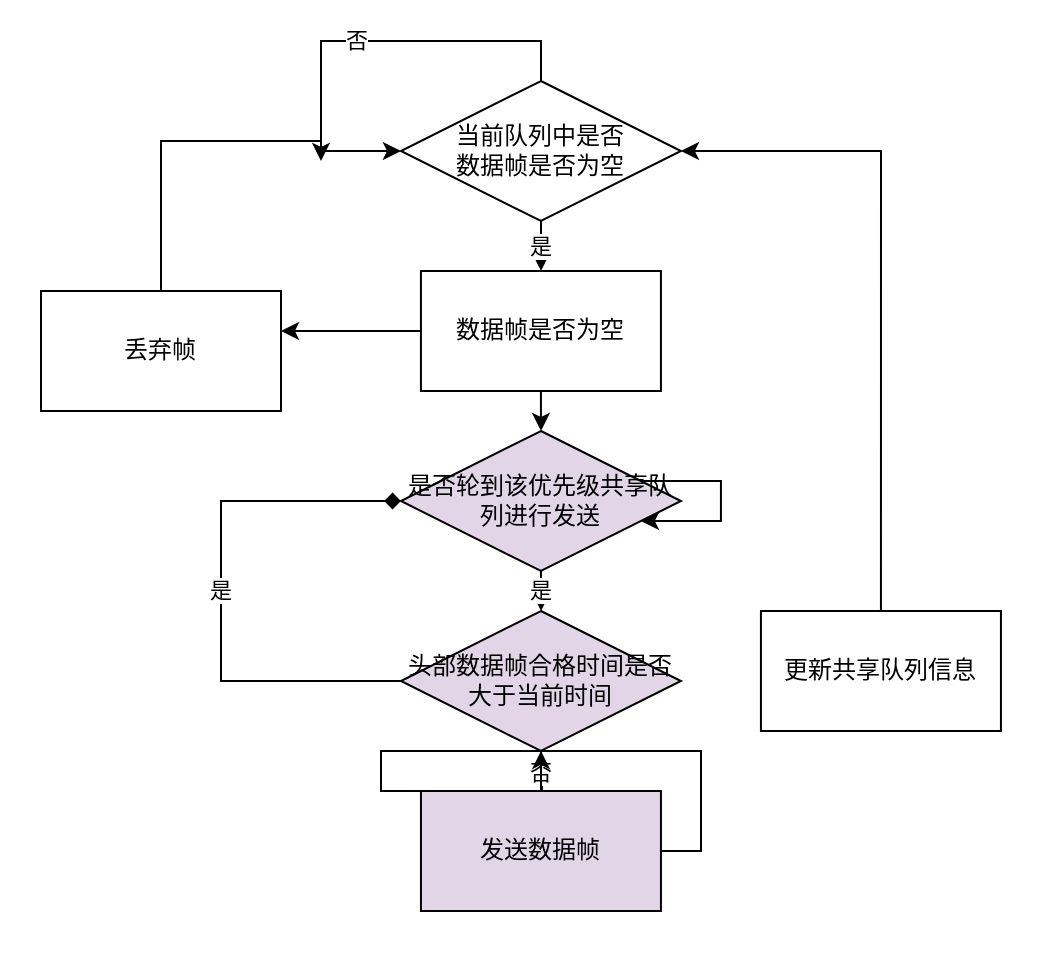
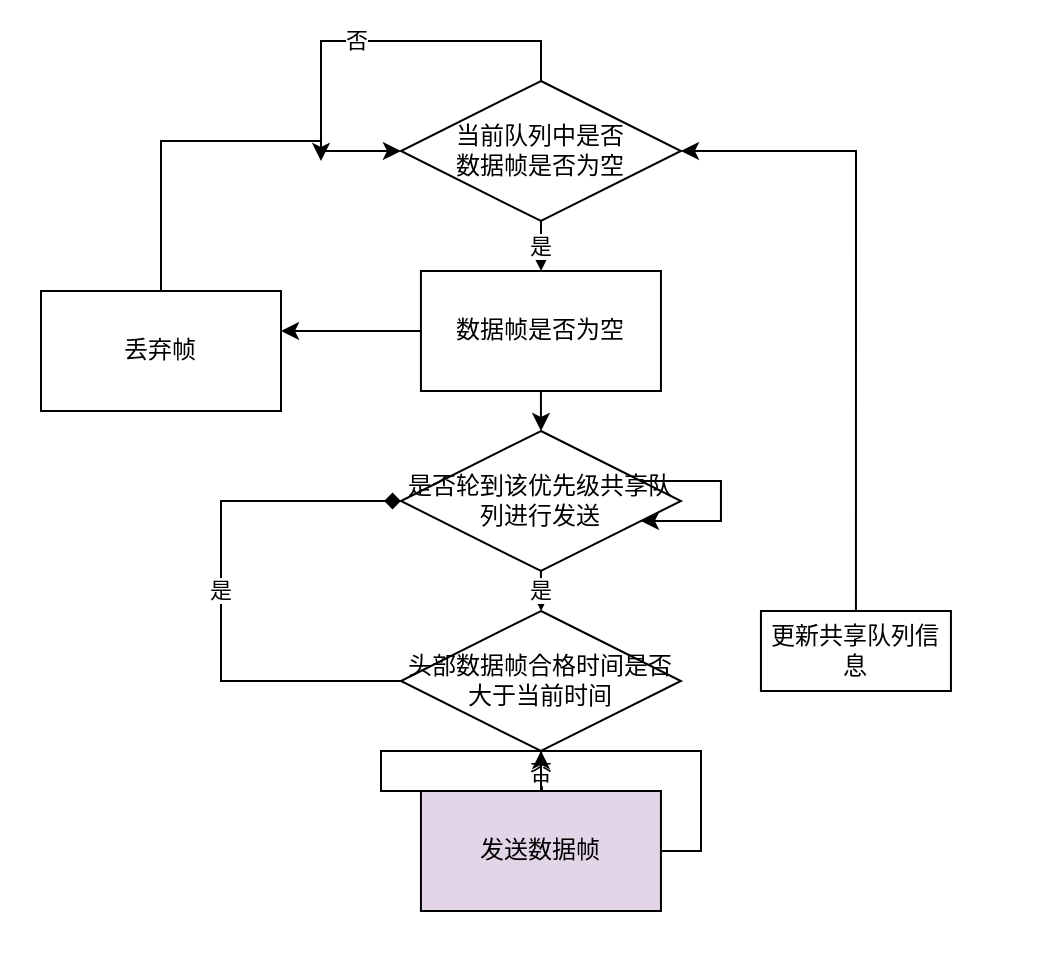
- <mxCell id="15" value="是否轮到该优先级共享队列进行发送" style="rhombus;whiteSpace=wrap;html=1;fillColor=#e1d5e7;" vertex="1" parent="1"><mxGeometry x="199.97" y="215" width="140" height="70" as="geometry" /></mxCell>
+ <mxCell id="15" value="是否轮到该优先级共享队列进行发送" style="rhombus;whiteSpace=wrap;html=1;" vertex="1" parent="1"><mxGeometry x="199.97" y="215" width="140" height="70" as="geometry" /></mxCell>
- <mxCell id="9" value="更新共享队列信息" style="rounded=0;whiteSpace=wrap;html=1;" vertex="1" parent="1"><mxGeometry x="379.97" y="305" width="120" height="60" as="geometry" /></mxCell>
+ <mxCell id="9" value="更新共享队列信息" style="rounded=0;whiteSpace=wrap;html=1;" vertex="1" parent="1"><mxGeometry x="379.97" y="305" width="95" height="40" as="geometry" /></mxCell>
- <mxCell id="17" value="头部数据帧合格时间是否大于当前时间" style="rhombus;whiteSpace=wrap;html=1;fillColor=#e1d5e7;" vertex="1" parent="1"><mxGeometry x="199.97" y="305" width="140" height="70" as="geometry" /></mxCell>
+ <mxCell id="17" value="头部数据帧合格时间是否大于当前时间" style="rhombus;whiteSpace=wrap;html=1;" vertex="1" parent="1"><mxGeometry x="199.97" y="305" width="140" height="70" as="geometry" /></mxCell>
